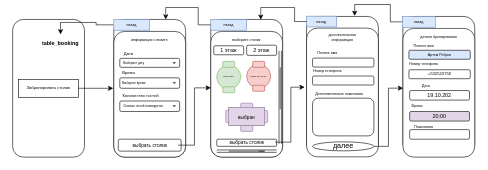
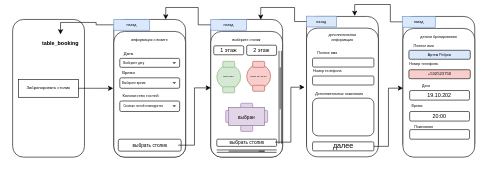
- <mxCell id="69" value="+532523750" style="rounded=1;whiteSpace=wrap;html=1;fontSize=7;" vertex="1" parent="1"><mxGeometry x="682" y="110" width="102.5" height="15" as="geometry" /></mxCell>
+ <mxCell id="69" value="+532523750" style="rounded=1;whiteSpace=wrap;html=1;fontSize=7;fillColor=#f8cecc;" vertex="1" parent="1"><mxGeometry x="682" y="110" width="102.5" height="15" as="geometry" /></mxCell>
- <mxCell id="75" value="20:00" style="rounded=1;whiteSpace=wrap;html=1;fontSize=9;fillColor=#e1d5e7;" vertex="1" parent="1"><mxGeometry x="683.25" y="179.75" width="100" height="16" as="geometry" /></mxCell>
+ <mxCell id="75" value="20:00" style="rounded=1;whiteSpace=wrap;html=1;fontSize=9;" vertex="1" parent="1"><mxGeometry x="683.25" y="179.75" width="100" height="16" as="geometry" /></mxCell>
- <mxCell id="63" value="далее" style="ellipse;whiteSpace=wrap;html=1;" vertex="1" parent="1"><mxGeometry x="521" y="230.5" width="102.5" height="15" as="geometry" /></mxCell>
+ <mxCell id="63" value="далее" style="rounded=1;whiteSpace=wrap;html=1;" vertex="1" parent="1"><mxGeometry x="521" y="230.5" width="102.5" height="15" as="geometry" /></mxCell>
